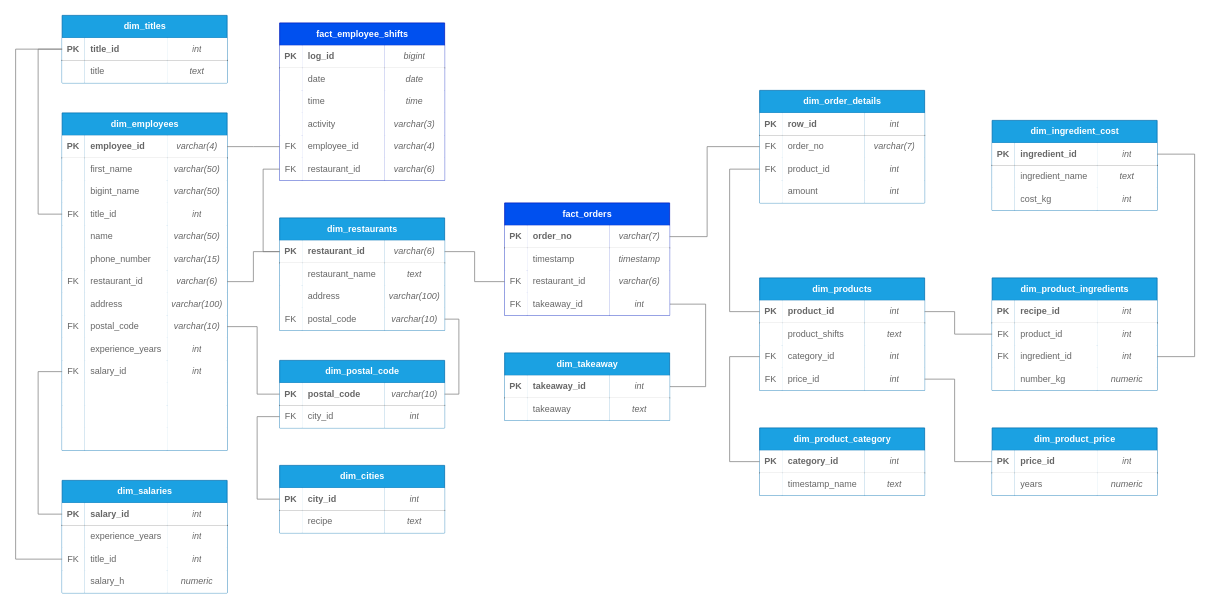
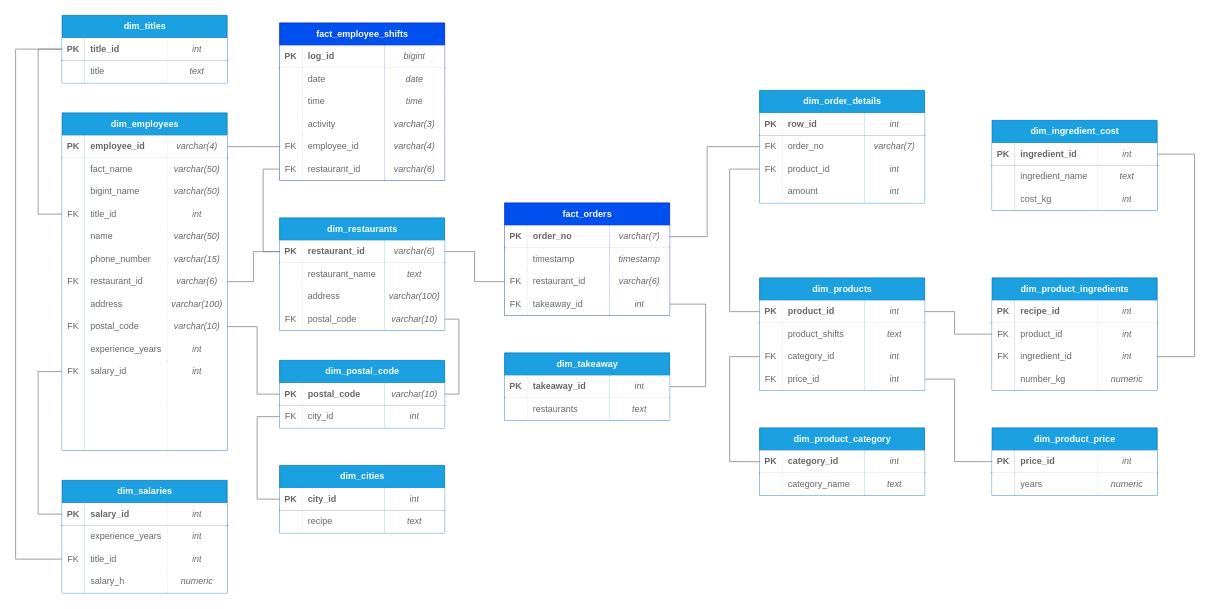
- <mxCell id="159" value="first_name" style="shape=partialRectangle;connectable=0;top=0;left=0;bottom=0;right=0;align=left;spacingLeft=6;overflow=hidden;whiteSpace=wrap;html=1;fontColor=#666666;" vertex="1" parent="157"><mxGeometry x="30" width="110" height="30" as="geometry"><mxRectangle width="110" height="30" as="alternateBounds" /></mxGeometry></mxCell>
+ <mxCell id="159" value="fact_name" style="shape=partialRectangle;connectable=0;top=0;left=0;bottom=0;right=0;align=left;spacingLeft=6;overflow=hidden;whiteSpace=wrap;html=1;fontColor=#666666;" vertex="1" parent="157"><mxGeometry x="30" width="110" height="30" as="geometry"><mxRectangle width="110" height="30" as="alternateBounds" /></mxGeometry></mxCell>
- <mxCell id="27" value="takeaway" style="shape=partialRectangle;connectable=0;top=0;left=0;bottom=0;right=0;align=left;spacingLeft=6;overflow=hidden;whiteSpace=wrap;html=1;fontColor=#666666;" vertex="1" parent="25"><mxGeometry x="30" width="110" height="30" as="geometry"><mxRectangle width="110" height="30" as="alternateBounds" /></mxGeometry></mxCell>
+ <mxCell id="27" value="restaurants" style="shape=partialRectangle;connectable=0;top=0;left=0;bottom=0;right=0;align=left;spacingLeft=6;overflow=hidden;whiteSpace=wrap;html=1;fontColor=#666666;" vertex="1" parent="25"><mxGeometry x="30" width="110" height="30" as="geometry"><mxRectangle width="110" height="30" as="alternateBounds" /></mxGeometry></mxCell>
- <mxCell id="70" value="timestamp_name" style="shape=partialRectangle;connectable=0;top=0;left=0;bottom=0;right=0;align=left;spacingLeft=6;overflow=hidden;whiteSpace=wrap;html=1;fontColor=#666666;" vertex="1" parent="68"><mxGeometry x="30" width="110" height="30" as="geometry"><mxRectangle width="110" height="30" as="alternateBounds" /></mxGeometry></mxCell>
+ <mxCell id="70" value="category_name" style="shape=partialRectangle;connectable=0;top=0;left=0;bottom=0;right=0;align=left;spacingLeft=6;overflow=hidden;whiteSpace=wrap;html=1;fontColor=#666666;" vertex="1" parent="68"><mxGeometry x="30" width="110" height="30" as="geometry"><mxRectangle width="110" height="30" as="alternateBounds" /></mxGeometry></mxCell>
